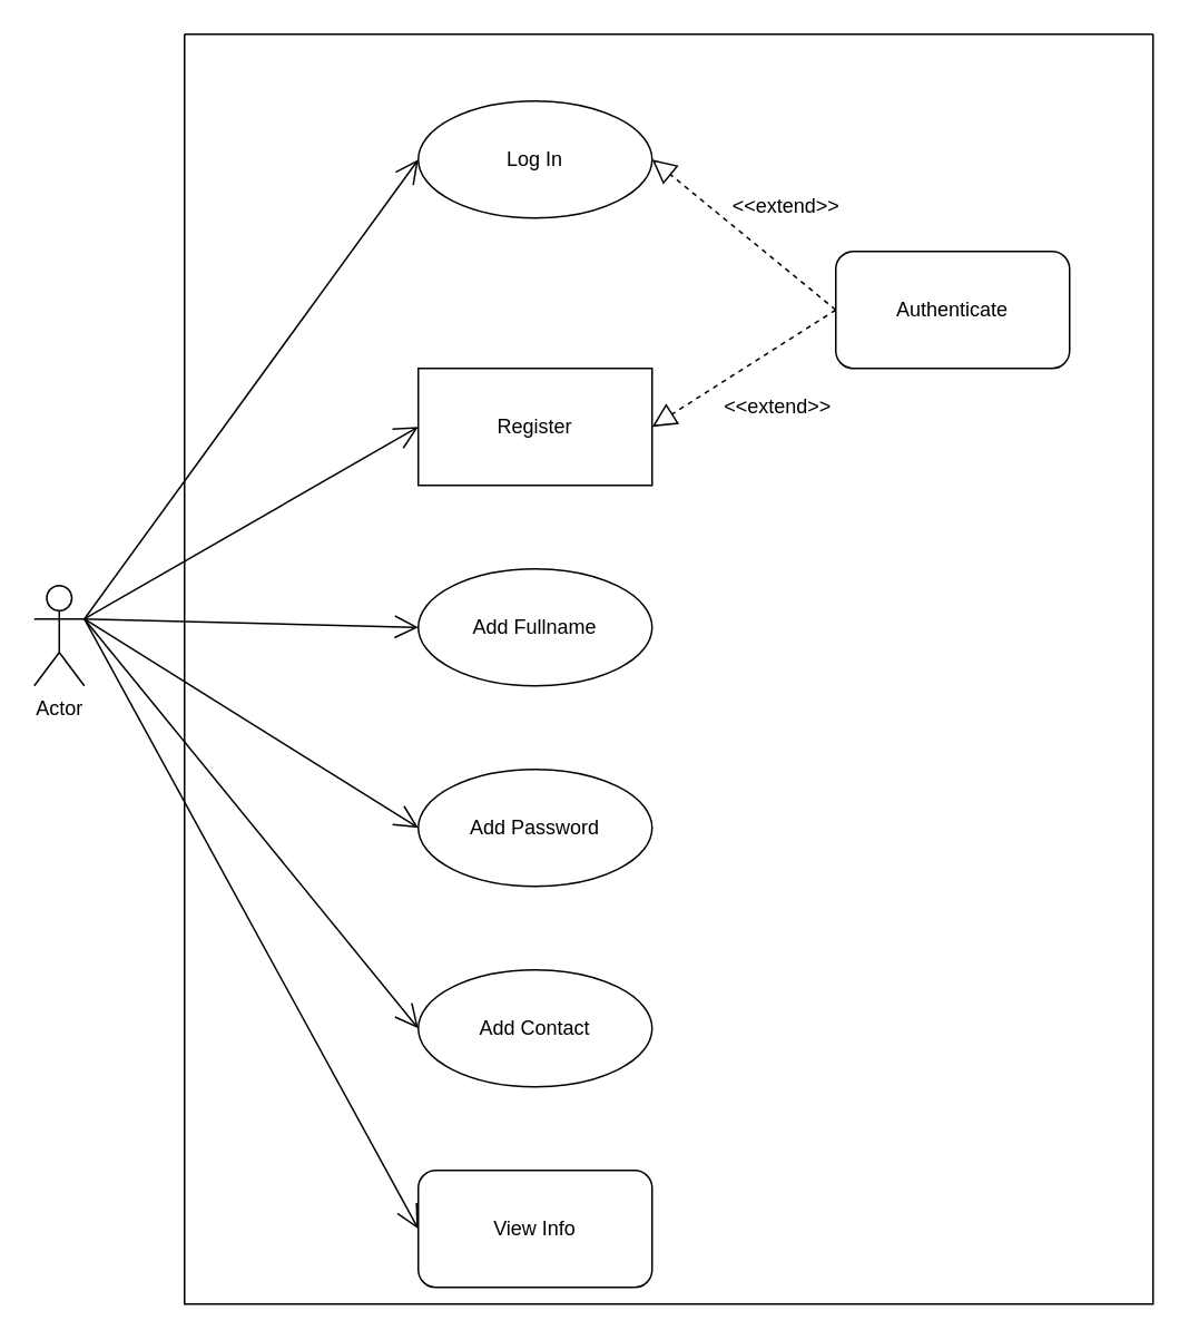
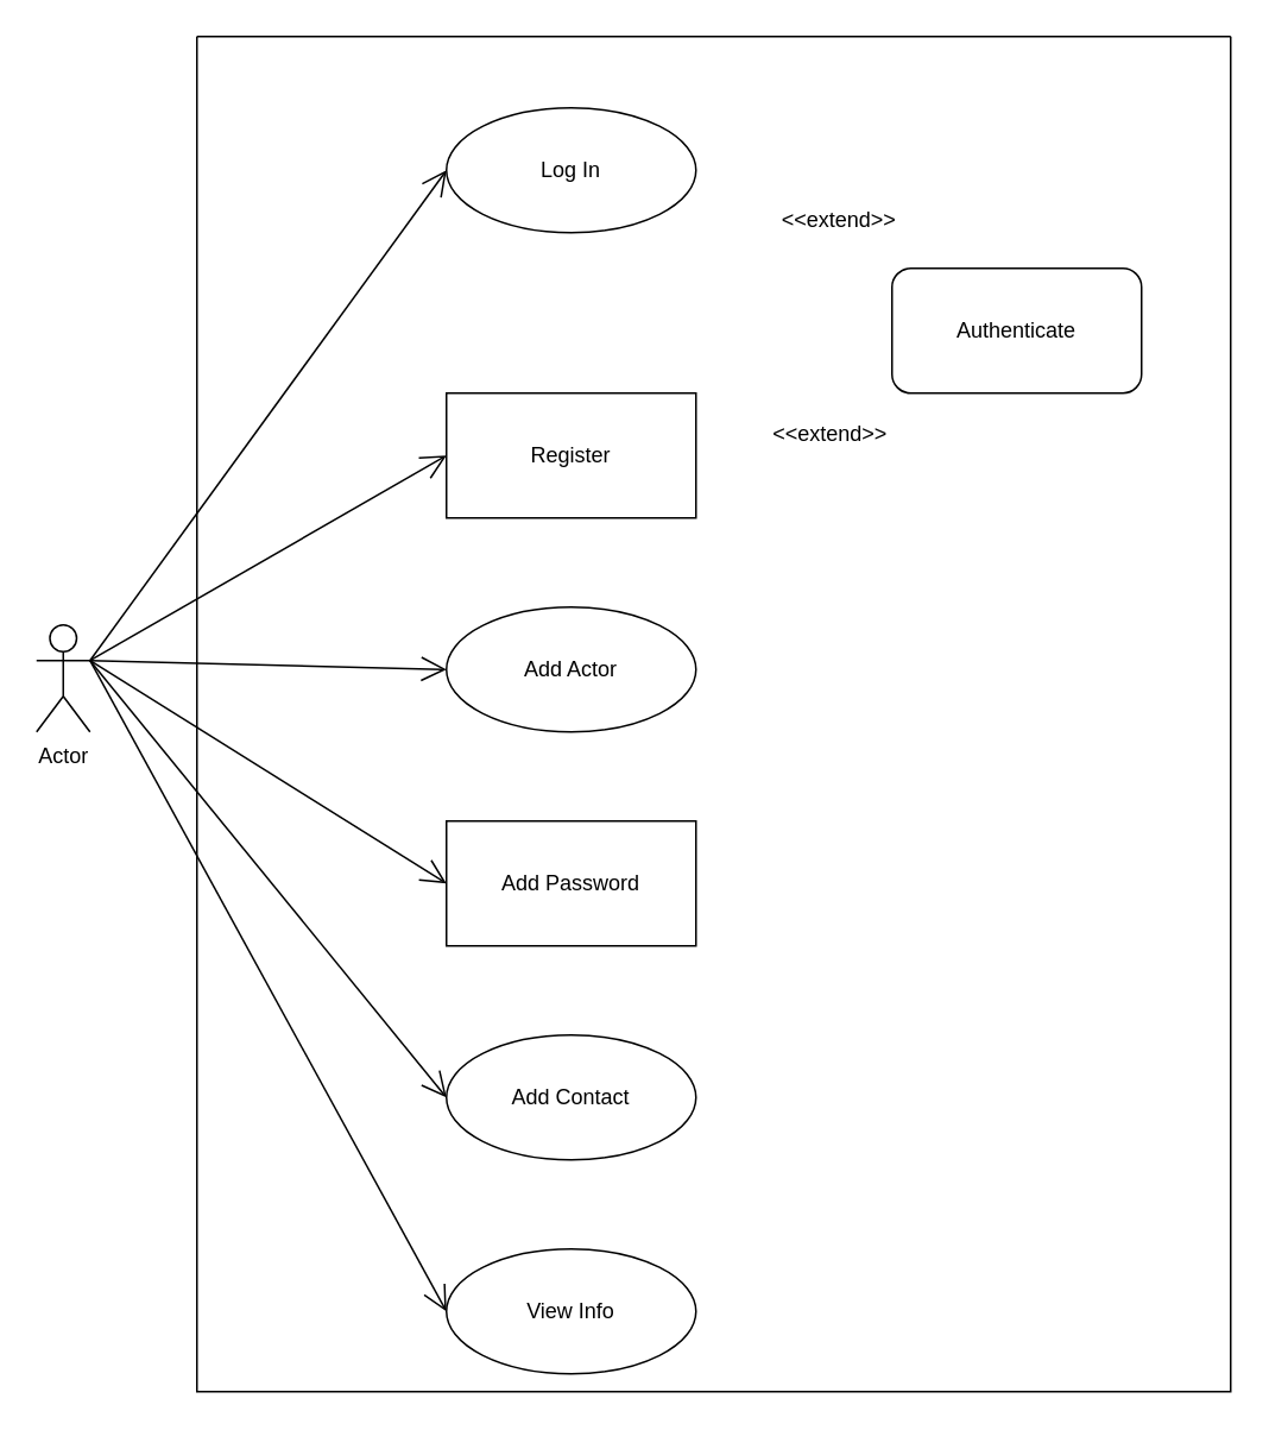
- <mxCell id="6" value="" style="endArrow=block;dashed=1;endFill=0;endSize=12;html=1;rounded=0;exitX=0;exitY=0.5;exitDx=0;exitDy=0;entryX=1;entryY=0.5;entryDx=0;entryDy=0;" edge="1" parent="1" source="4" target="3"><mxGeometry width="160" relative="1" as="geometry"><mxPoint x="330" y="200" as="sourcePoint" /><mxPoint x="490" y="200" as="targetPoint" /></mxGeometry></mxCell>
- <mxCell id="7" value="" style="endArrow=block;dashed=1;endFill=0;endSize=12;html=1;rounded=0;exitX=0;exitY=0.5;exitDx=0;exitDy=0;entryX=1;entryY=0.5;entryDx=0;entryDy=0;" edge="1" parent="1" source="4" target="5"><mxGeometry width="160" relative="1" as="geometry"><mxPoint x="430" y="290" as="sourcePoint" /><mxPoint x="590" y="290" as="targetPoint" /></mxGeometry></mxCell>
- <mxCell id="12" value="Add Fullname" style="ellipse;whiteSpace=wrap;html=1;" vertex="1" parent="1"><mxGeometry x="250" y="340" width="140" height="70" as="geometry" /></mxCell>
+ <mxCell id="12" value="Add Actor" style="ellipse;whiteSpace=wrap;html=1;" vertex="1" parent="1"><mxGeometry x="250" y="340" width="140" height="70" as="geometry" /></mxCell>
- <mxCell id="13" value="Add Password" style="ellipse;whiteSpace=wrap;html=1;" vertex="1" parent="1"><mxGeometry x="250" y="460" width="140" height="70" as="geometry" /></mxCell>
+ <mxCell id="13" value="Add Password" style="whiteSpace=wrap;html=1;rounded=0;" vertex="1" parent="1"><mxGeometry x="250" y="460" width="140" height="70" as="geometry" /></mxCell>
- <mxCell id="15" value="View Info" style="whiteSpace=wrap;html=1;rounded=1;" vertex="1" parent="1"><mxGeometry x="250" y="700" width="140" height="70" as="geometry" /></mxCell>
+ <mxCell id="15" value="View Info" style="ellipse;whiteSpace=wrap;html=1;" vertex="1" parent="1"><mxGeometry x="250" y="700" width="140" height="70" as="geometry" /></mxCell>
